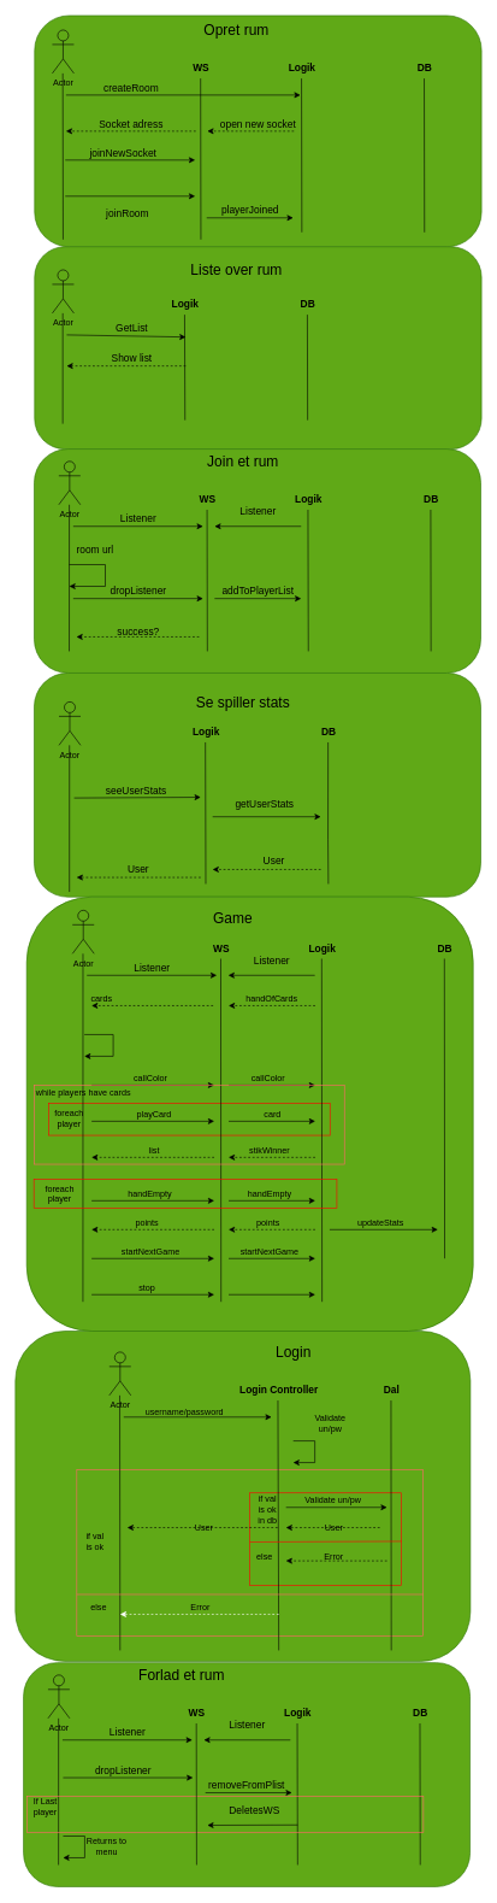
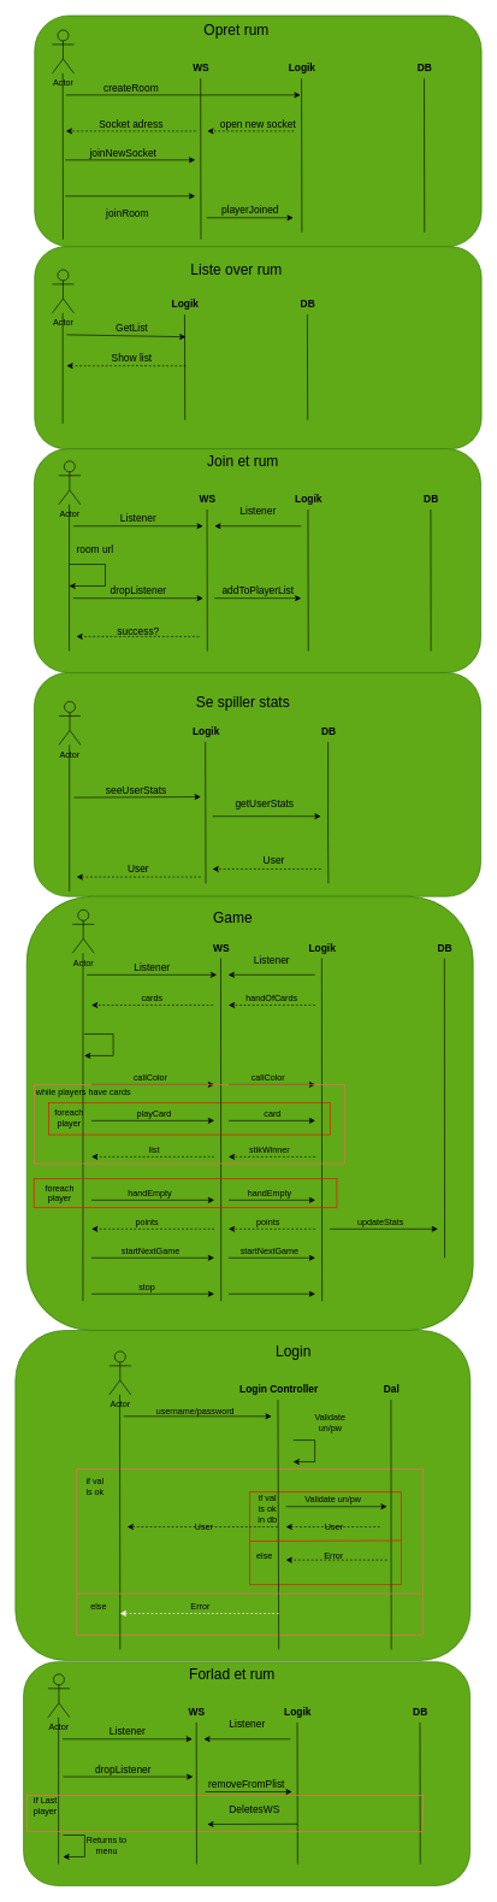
- <mxCell id="108" value="cards" style="text;html=1;align=center;verticalAlign=middle;resizable=0;points=[];autosize=1;strokeColor=none;fillColor=none;" parent="1" vertex="1"><mxGeometry x="115" y="1370.5" width="50" height="20" as="geometry" /></mxCell>
+ <mxCell id="108" value="cards" style="text;html=1;align=center;verticalAlign=middle;resizable=0;points=[];autosize=1;strokeColor=none;fillColor=none;" parent="1" vertex="1"><mxGeometry x="185" y="1370.5" width="50" height="20" as="geometry" /></mxCell>
- <mxCell id="152" value="username/password" style="text;html=1;align=center;verticalAlign=middle;resizable=0;points=[];autosize=1;strokeColor=none;fillColor=none;" parent="1" vertex="1"><mxGeometry x="194.5" y="1943" width="120" height="20" as="geometry" /></mxCell>
+ <mxCell id="152" value="username/password" style="text;html=1;align=center;verticalAlign=middle;resizable=0;points=[];autosize=1;strokeColor=none;fillColor=none;" parent="1" vertex="1"><mxGeometry x="209.5" y="1943" width="120" height="20" as="geometry" /></mxCell>
- <mxCell id="166" value="if val&lt;br&gt;is ok" style="text;html=1;align=center;verticalAlign=middle;resizable=0;points=[];autosize=1;strokeColor=none;fillColor=none;" parent="1" vertex="1"><mxGeometry x="111" y="2118" width="40" height="30" as="geometry" /></mxCell>
+ <mxCell id="166" value="if val&lt;br&gt;is ok" style="text;html=1;align=center;verticalAlign=middle;resizable=0;points=[];autosize=1;strokeColor=none;fillColor=none;" parent="1" vertex="1"><mxGeometry x="111" y="2043" width="40" height="30" as="geometry" /></mxCell>
- <mxCell id="188" value="&lt;font style=&quot;font-size: 20px&quot;&gt;Forlad et rum&lt;/font&gt;" style="text;html=1;align=center;verticalAlign=middle;resizable=0;points=[];autosize=1;strokeColor=none;fillColor=none;" vertex="1" parent="1"><mxGeometry x="186.12" y="2307" width="130" height="20" as="geometry" /></mxCell>
+ <mxCell id="188" value="&lt;font style=&quot;font-size: 20px&quot;&gt;Forlad et rum&lt;/font&gt;" style="text;html=1;align=center;verticalAlign=middle;resizable=0;points=[];autosize=1;strokeColor=none;fillColor=none;" vertex="1" parent="1"><mxGeometry x="256.12" y="2307" width="130" height="20" as="geometry" /></mxCell>
